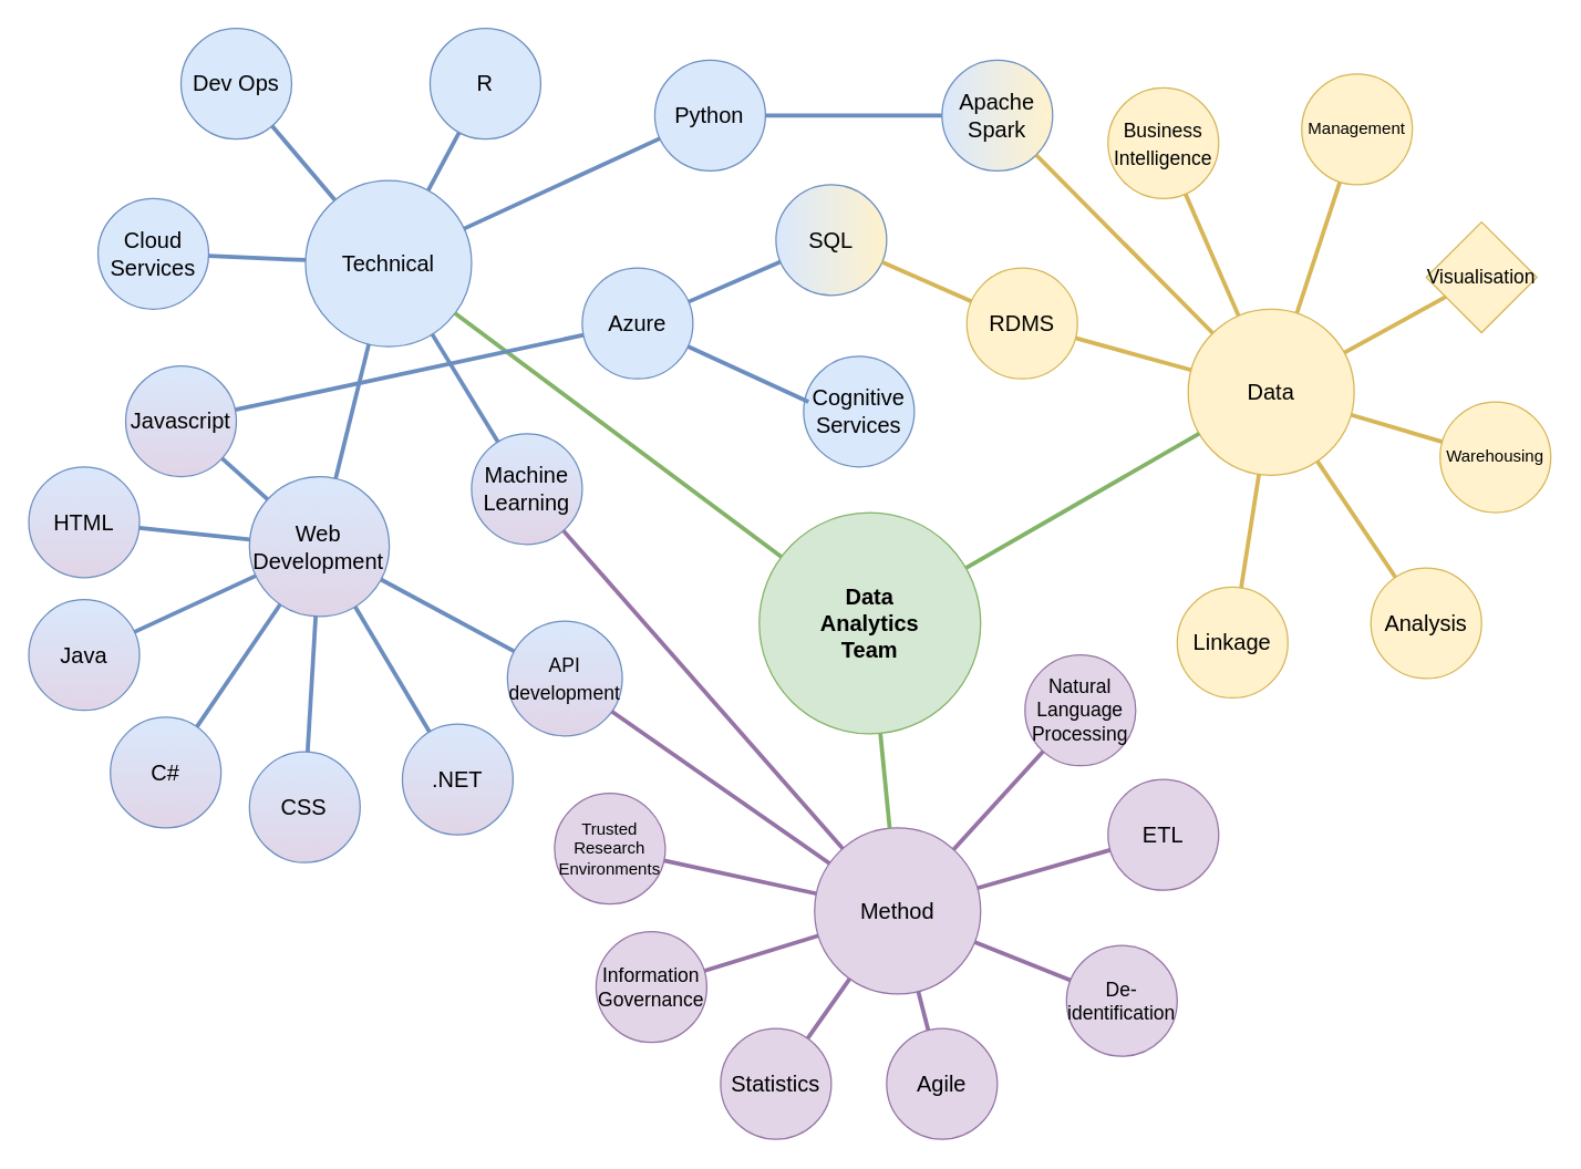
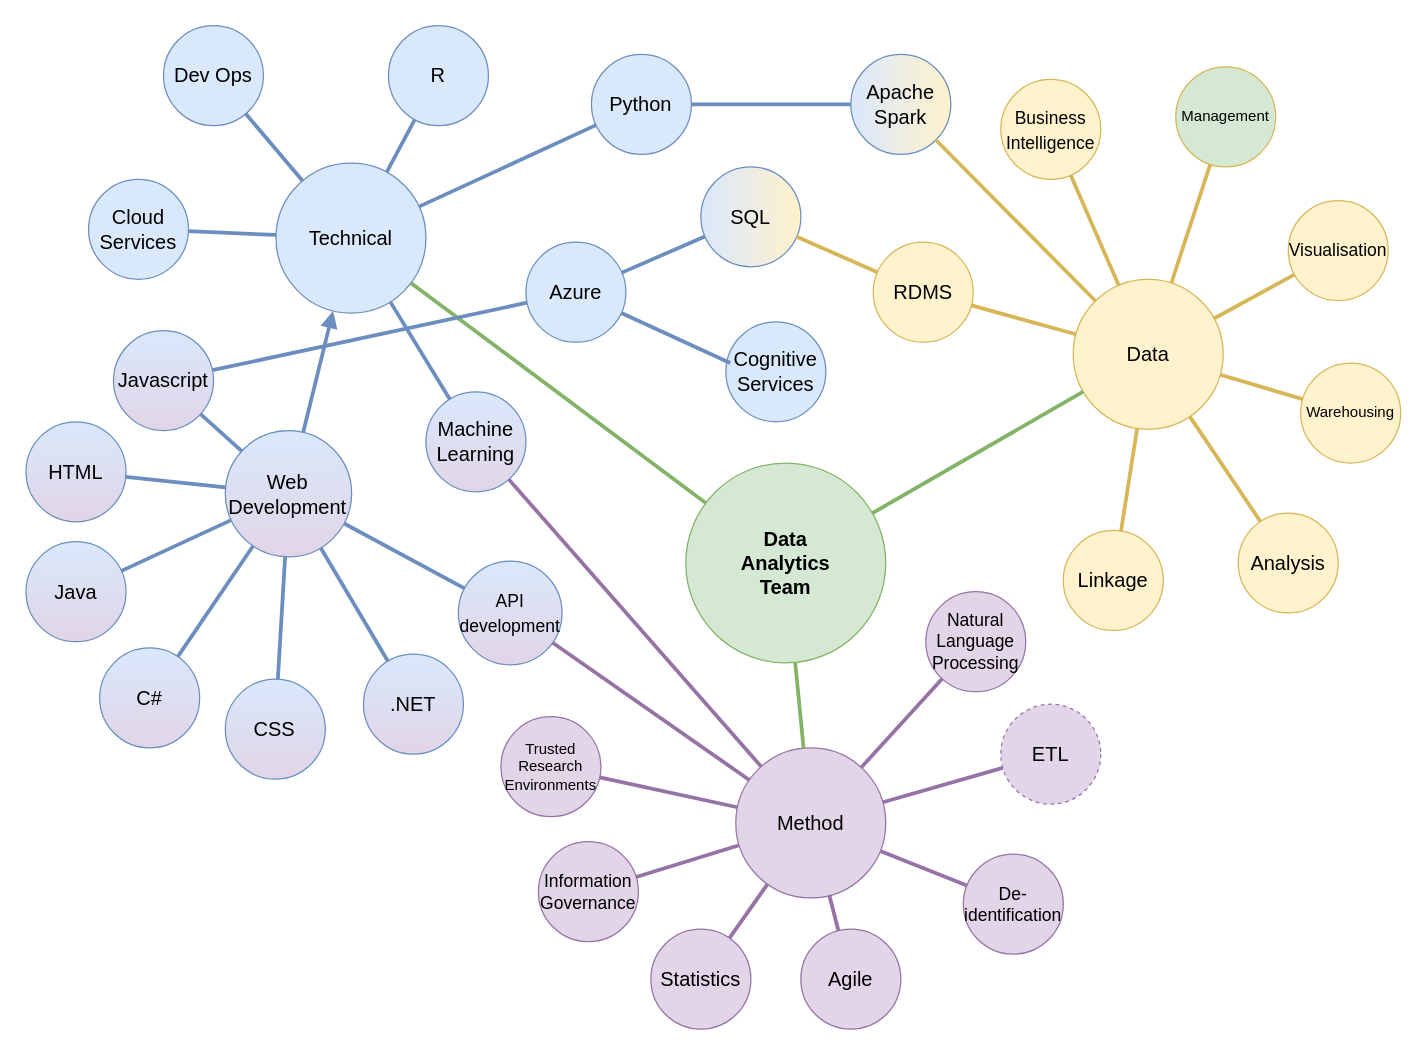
- <mxCell id="16" value="Management" style="ellipse;whiteSpace=wrap;html=1;aspect=fixed;fillColor=#fff2cc;strokeColor=#d6b656;fontSize=12;" parent="1" vertex="1"><mxGeometry x="940" y="53" width="80" height="80" as="geometry" /></mxCell>
+ <mxCell id="16" value="Management" style="ellipse;whiteSpace=wrap;html=1;aspect=fixed;fillColor=#d5e8d4;strokeColor=#d6b656;fontSize=12;" parent="1" vertex="1"><mxGeometry x="940" y="53" width="80" height="80" as="geometry" /></mxCell>
- <mxCell id="18" value="Visualisation" style="rhombus;whiteSpace=wrap;html=1;aspect=fixed;fillColor=#fff2cc;strokeColor=#d6b656;fontSize=14;" parent="1" vertex="1"><mxGeometry x="1030" y="160" width="80" height="80" as="geometry" /></mxCell>
+ <mxCell id="18" value="Visualisation" style="ellipse;whiteSpace=wrap;html=1;aspect=fixed;fillColor=#fff2cc;strokeColor=#d6b656;fontSize=14;" parent="1" vertex="1"><mxGeometry x="1030" y="160" width="80" height="80" as="geometry" /></mxCell>
- <mxCell id="42" value="" style="endArrow=none;html=1;rounded=0;fontSize=16;strokeColor=#6C8EBF;strokeWidth=3;" parent="1" source="67" target="4" edge="1"><mxGeometry width="50" height="50" relative="1" as="geometry"><mxPoint x="487.93" y="270" as="sourcePoint" /><mxPoint x="537.93" y="220" as="targetPoint" /></mxGeometry></mxCell>
+ <mxCell id="42" value="" style="endArrow=block;html=1;rounded=0;fontSize=16;strokeColor=#6C8EBF;strokeWidth=3;" parent="1" source="67" target="4" edge="1"><mxGeometry width="50" height="50" relative="1" as="geometry"><mxPoint x="487.93" y="270" as="sourcePoint" /><mxPoint x="537.93" y="220" as="targetPoint" /></mxGeometry></mxCell>
- <mxCell id="55" value="ETL" style="ellipse;whiteSpace=wrap;html=1;aspect=fixed;fillColor=#e1d5e7;strokeColor=#9673a6;fontSize=16;" parent="1" vertex="1"><mxGeometry x="800" y="563" width="80" height="80" as="geometry" /></mxCell>
+ <mxCell id="55" value="ETL" style="ellipse;whiteSpace=wrap;html=1;aspect=fixed;fillColor=#e1d5e7;strokeColor=#9673a6;fontSize=16;dashed=1;" parent="1" vertex="1"><mxGeometry x="800" y="563" width="80" height="80" as="geometry" /></mxCell>
